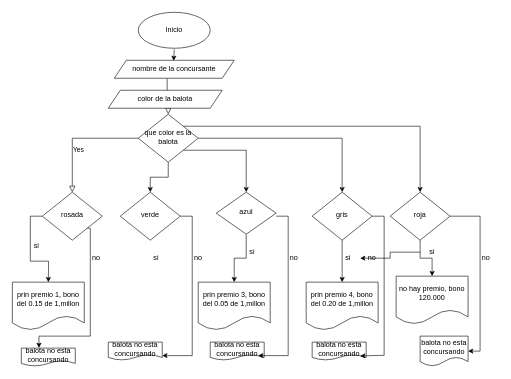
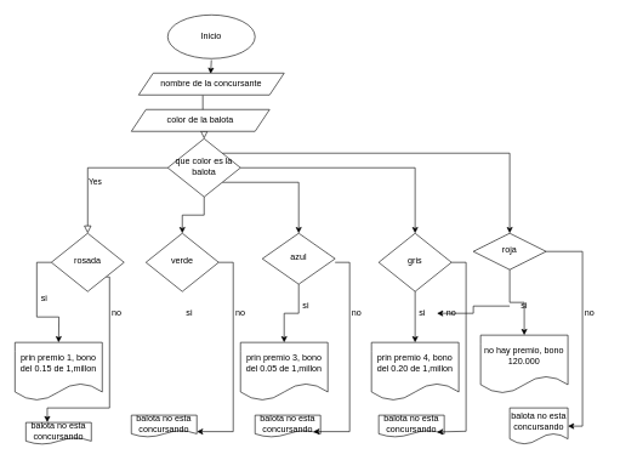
- <mxCell id="24" value="roja" style="rhombus;whiteSpace=wrap;html=1;shadow=0;fontFamily=Helvetica;fontSize=12;align=center;strokeWidth=1;spacing=6;spacingTop=-4;" parent="1" vertex="1"><mxGeometry x="650" y="320" width="100" height="80" as="geometry" /></mxCell>
+ <mxCell id="24" value="roja" style="rhombus;whiteSpace=wrap;html=1;shadow=0;fontFamily=Helvetica;fontSize=12;align=center;strokeWidth=1;spacing=6;spacingTop=-4;" parent="1" vertex="1"><mxGeometry x="650" y="320" width="100" height="50" as="geometry" /></mxCell>
